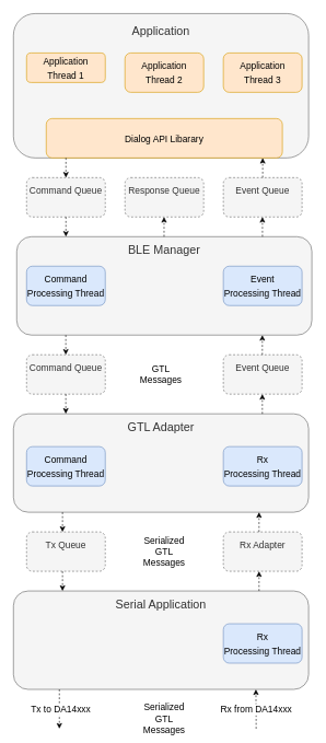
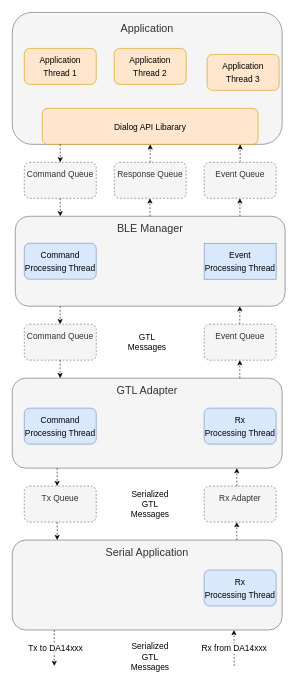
- <mxCell id="4" value="&lt;div&gt;&lt;font style=&quot;font-size: 14px;&quot;&gt;Application&lt;br&gt;&lt;/font&gt;&lt;/div&gt;&lt;div&gt;&lt;font style=&quot;font-size: 14px;&quot;&gt;Thread 1&lt;/font&gt;&lt;/div&gt;" style="rounded=1;whiteSpace=wrap;html=1;fontSize=18;fillColor=#ffe6cc;strokeColor=#d79b00;" parent="1" vertex="1"><mxGeometry x="40" y="80" width="120" height="45" as="geometry" /></mxCell>
+ <mxCell id="4" value="&lt;div&gt;&lt;font style=&quot;font-size: 14px;&quot;&gt;Application&lt;br&gt;&lt;/font&gt;&lt;/div&gt;&lt;div&gt;&lt;font style=&quot;font-size: 14px;&quot;&gt;Thread 1&lt;/font&gt;&lt;/div&gt;" style="rounded=1;whiteSpace=wrap;html=1;fontSize=18;fillColor=#ffe6cc;strokeColor=#d79b00;" parent="1" vertex="1"><mxGeometry x="40" y="80" width="120" height="60" as="geometry" /></mxCell>
- <mxCell id="6" value="&lt;div&gt;&lt;font style=&quot;font-size: 14px;&quot;&gt;Application &lt;br&gt;&lt;/font&gt;&lt;/div&gt;&lt;div&gt;&lt;font style=&quot;font-size: 14px;&quot;&gt;Thread 3&lt;/font&gt;&lt;/div&gt;" style="rounded=1;whiteSpace=wrap;html=1;fontSize=18;fillColor=#ffe6cc;strokeColor=#d79b00;" parent="1" vertex="1"><mxGeometry x="340" y="80" width="120" height="60" as="geometry" /></mxCell>
+ <mxCell id="6" value="&lt;div&gt;&lt;font style=&quot;font-size: 14px;&quot;&gt;Application &lt;br&gt;&lt;/font&gt;&lt;/div&gt;&lt;div&gt;&lt;font style=&quot;font-size: 14px;&quot;&gt;Thread 3&lt;/font&gt;&lt;/div&gt;" style="rounded=1;whiteSpace=wrap;html=1;fontSize=18;fillColor=#ffe6cc;strokeColor=#d79b00;" parent="1" vertex="1"><mxGeometry x="345" y="90" width="120" height="60" as="geometry" /></mxCell>
+ <mxCell id="19" value="" style="endArrow=classic;html=1;rounded=0;fontSize=14;exitX=0.5;exitY=0;exitDx=0;exitDy=0;entryX=0.5;entryY=1;entryDx=0;entryDy=0;dashed=1;" parent="1" source="9" target="7" edge="1"><mxGeometry width="50" height="50" relative="1" as="geometry"><mxPoint x="250" y="290" as="sourcePoint" /><mxPoint x="300" y="240" as="targetPoint" /></mxGeometry></mxCell>
- <mxCell id="39" value="&lt;div&gt;&lt;font style=&quot;font-size: 14px;&quot;&gt;Event&lt;/font&gt;&lt;/div&gt;&lt;div&gt;&lt;font style=&quot;font-size: 14px;&quot;&gt;Processing Thread&lt;/font&gt;&lt;/div&gt;" style="rounded=1;whiteSpace=wrap;html=1;fontSize=18;fillColor=#dae8fc;strokeColor=#6c8ebf;" vertex="1" parent="1"><mxGeometry x="340" y="405" width="120" height="60" as="geometry" /></mxCell>
+ <mxCell id="39" value="&lt;div&gt;&lt;font style=&quot;font-size: 14px;&quot;&gt;Event&lt;/font&gt;&lt;/div&gt;&lt;div&gt;&lt;font style=&quot;font-size: 14px;&quot;&gt;Processing Thread&lt;/font&gt;&lt;/div&gt;" style="whiteSpace=wrap;html=1;fontSize=18;fillColor=#dae8fc;strokeColor=#6c8ebf;rounded=0;" vertex="1" parent="1"><mxGeometry x="340" y="405" width="120" height="60" as="geometry" /></mxCell>
